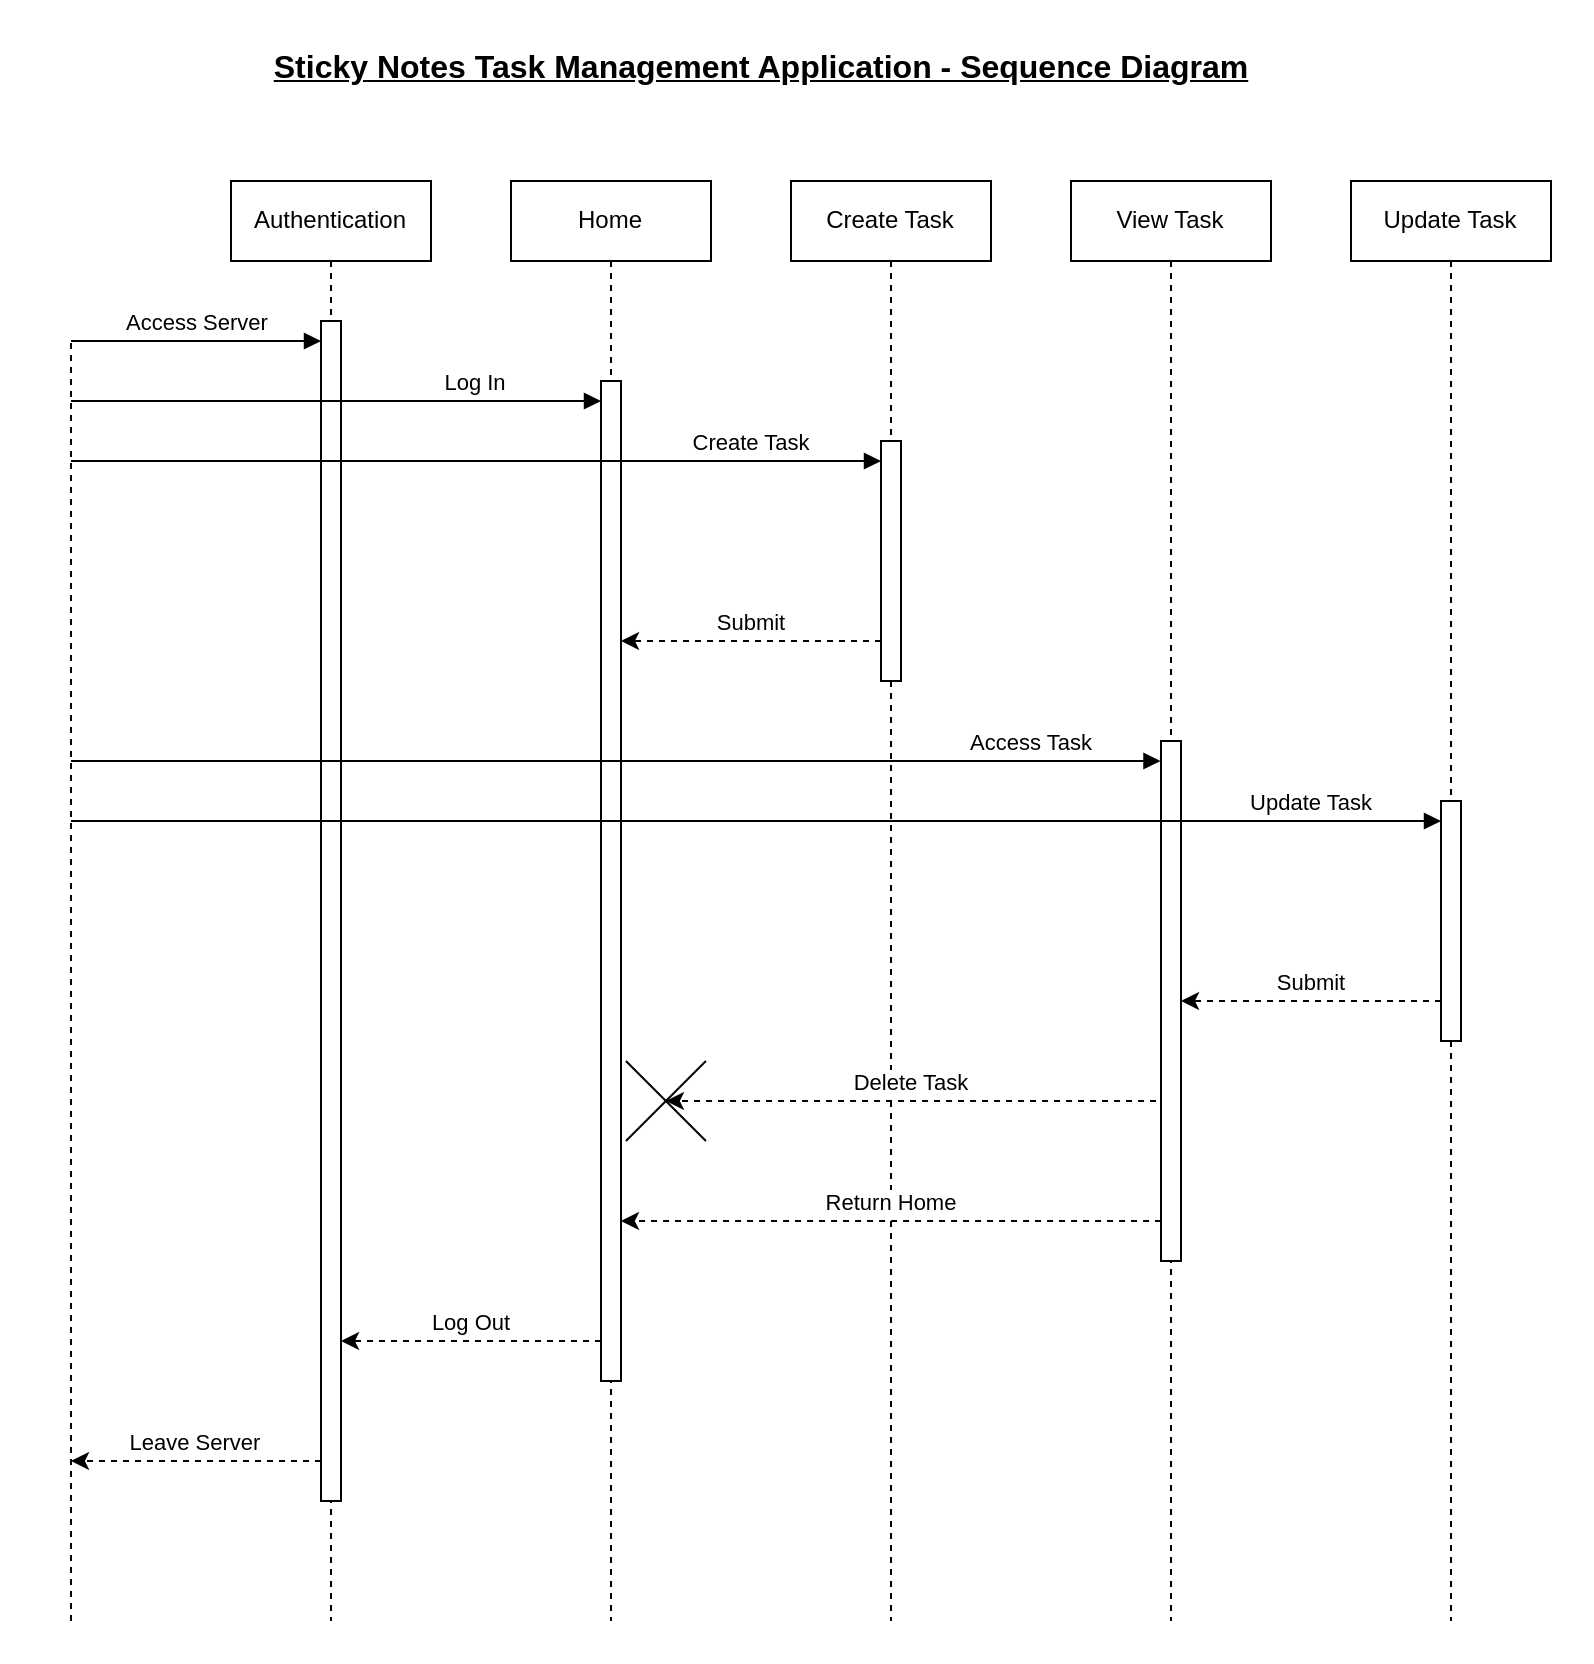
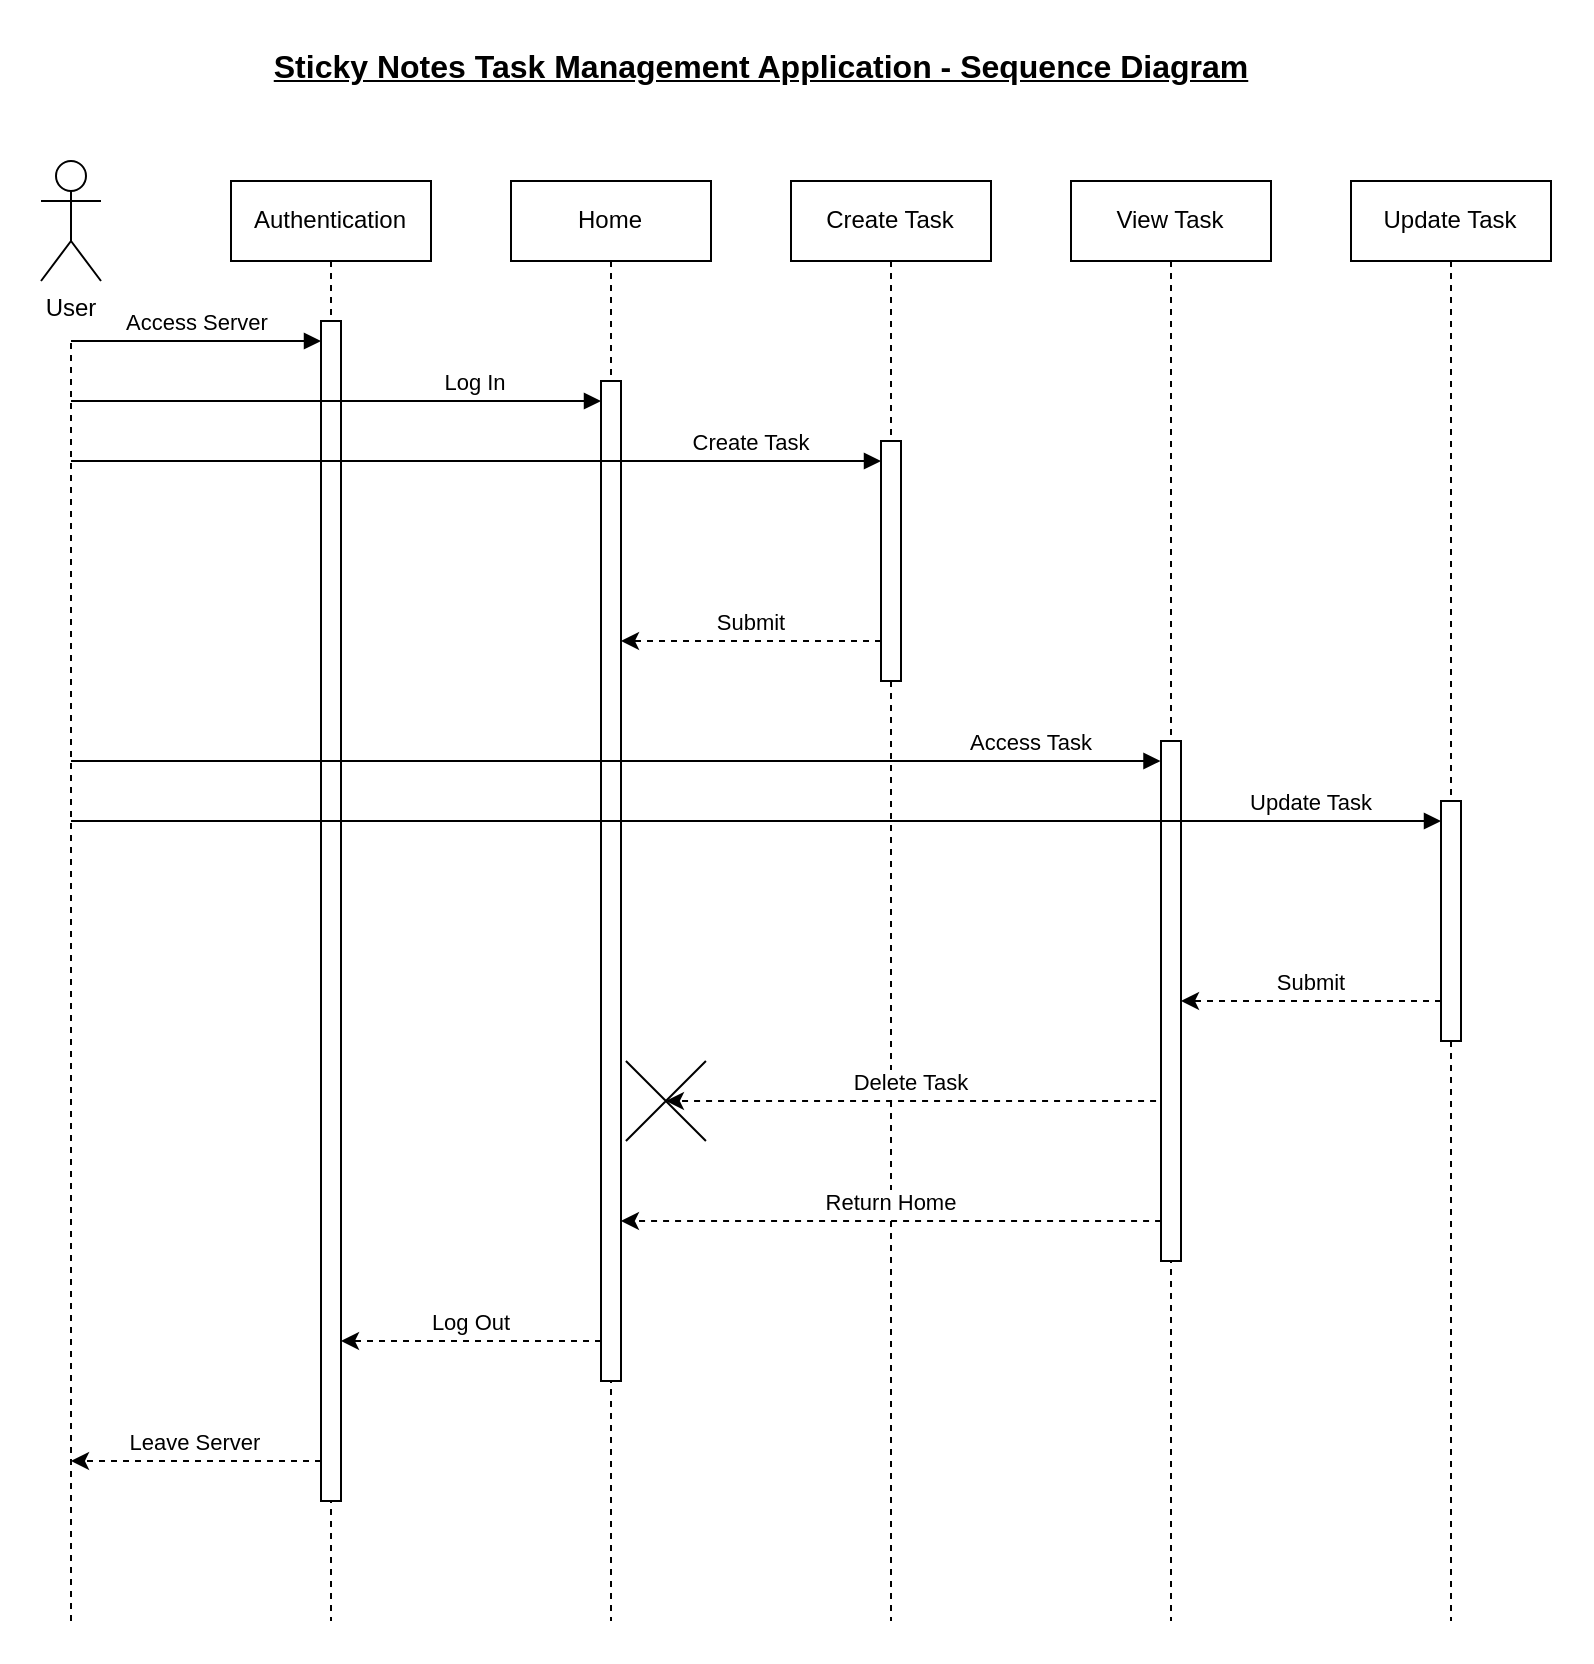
+ <mxCell id="13" value="User" style="shape=umlActor;verticalLabelPosition=bottom;verticalAlign=top;html=1;" parent="1" vertex="1"><mxGeometry x="20" y="80" width="30" height="60" as="geometry" /></mxCell>
